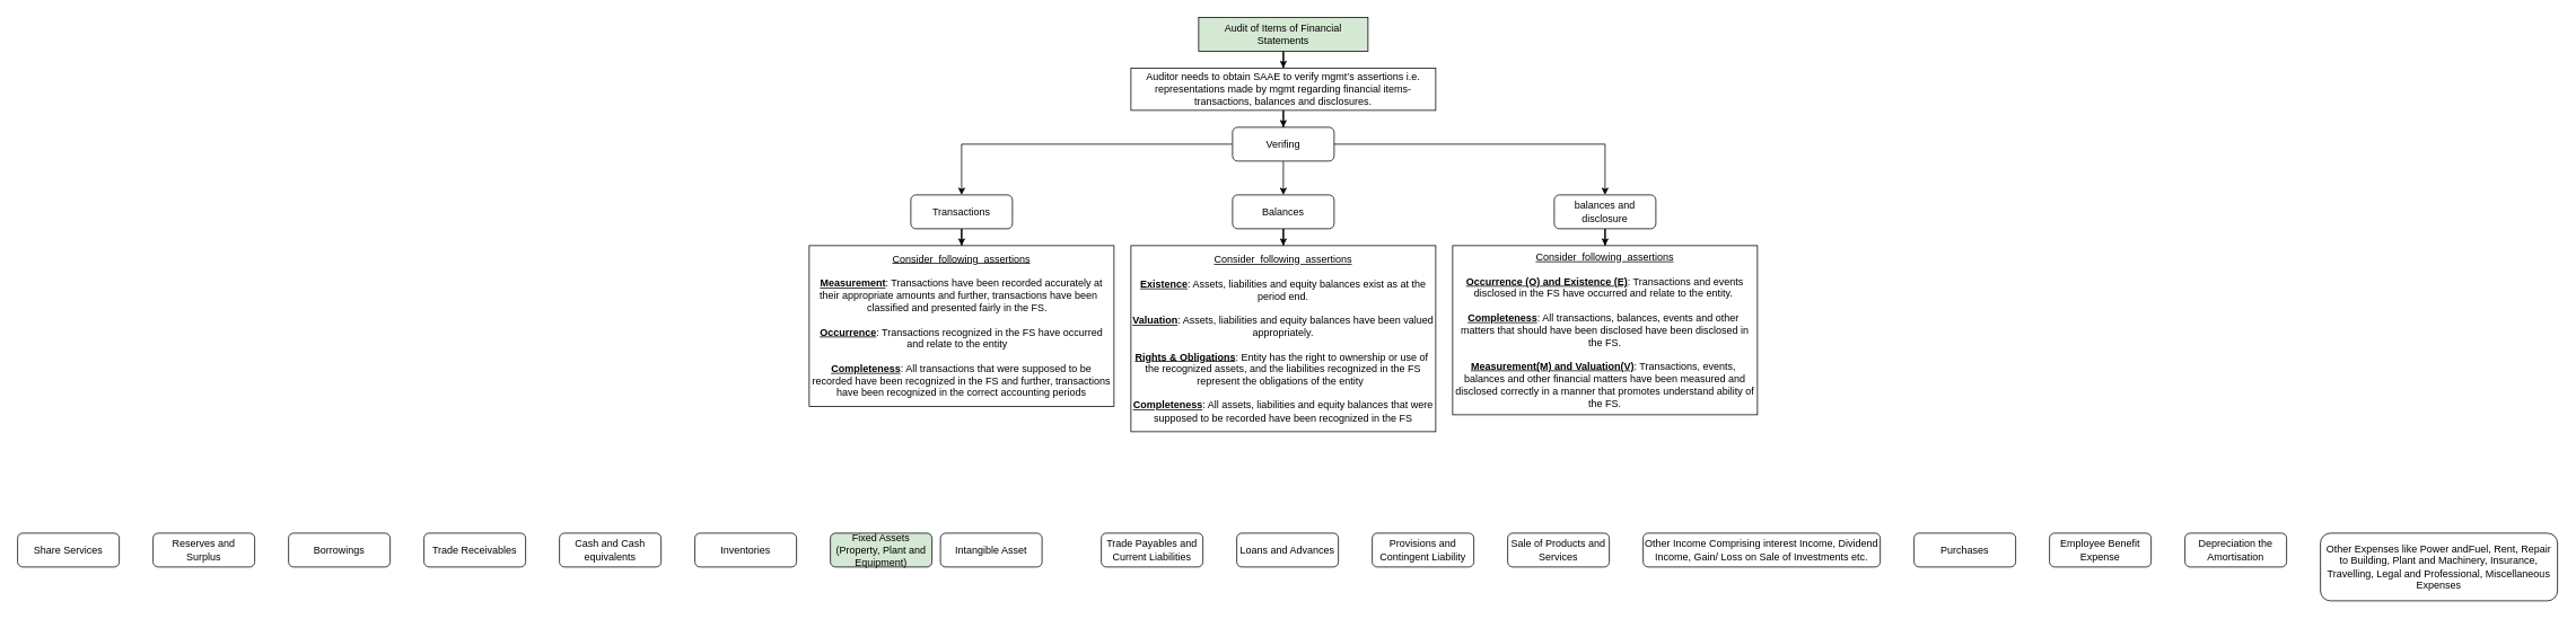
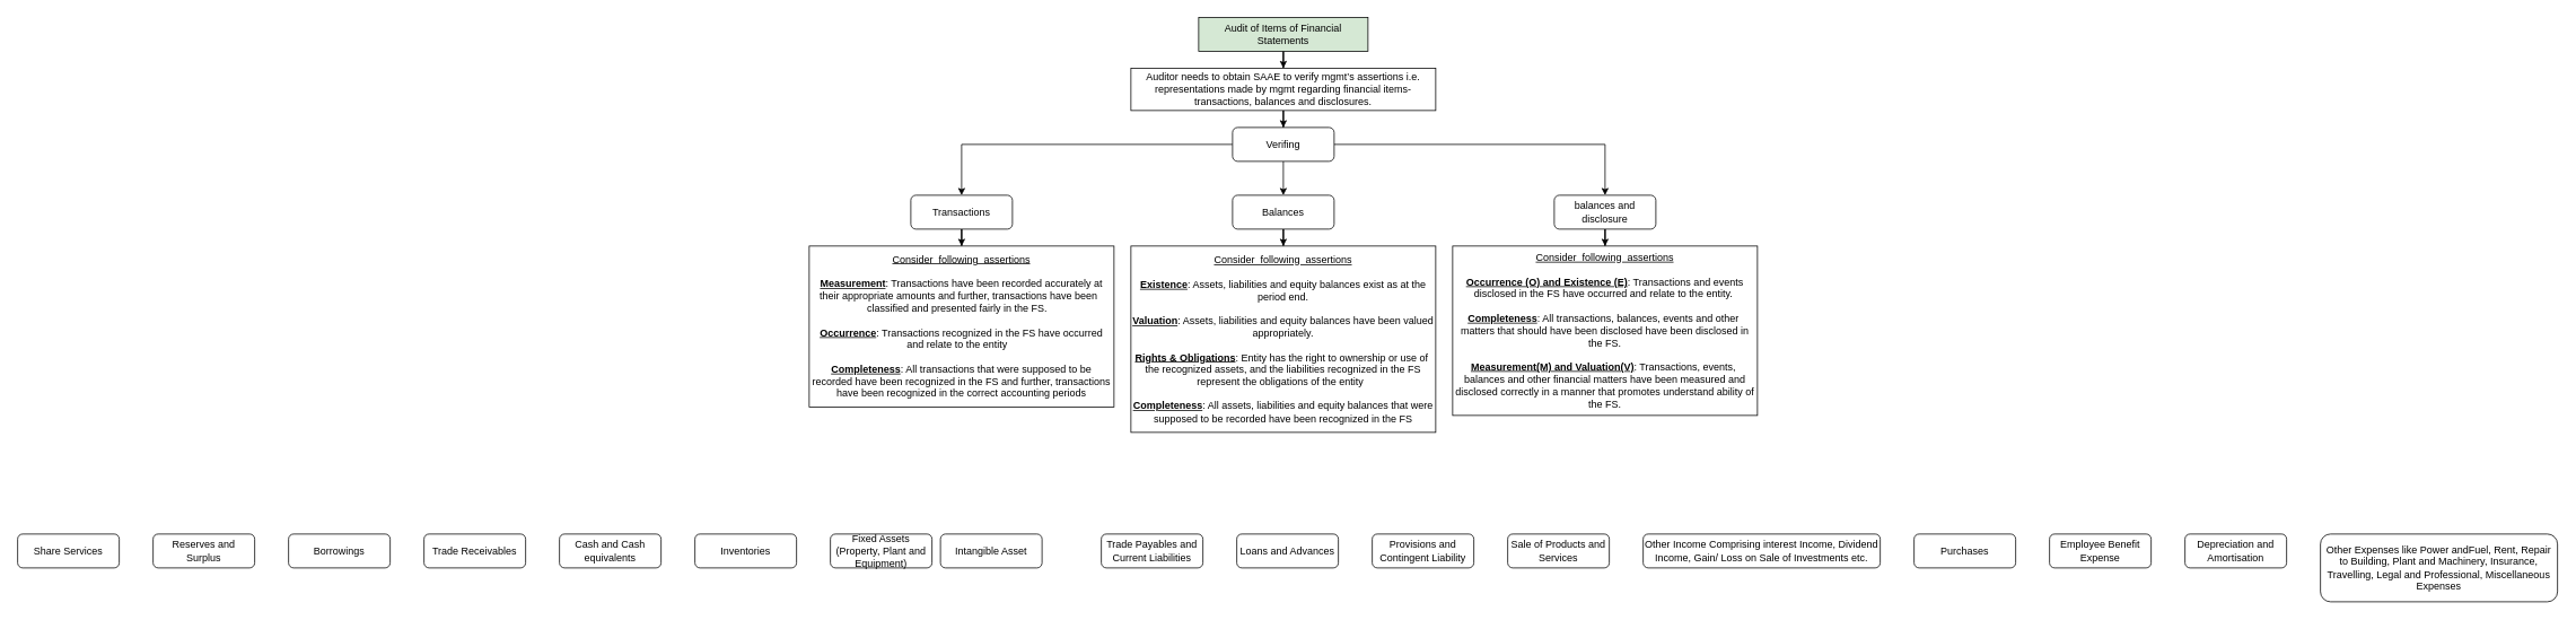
- <mxCell id="25" value="Fixed Assets (Property, Plant and Equipment) " style="rounded=1;whiteSpace=wrap;html=1;fillColor=#d5e8d4;" vertex="1" parent="1"><mxGeometry x="980" y="630" width="120" height="40" as="geometry" /></mxCell>
+ <mxCell id="25" value="Fixed Assets (Property, Plant and Equipment) " style="rounded=1;whiteSpace=wrap;html=1;" vertex="1" parent="1"><mxGeometry x="980" y="630" width="120" height="40" as="geometry" /></mxCell>
- <mxCell id="34" value="Depreciation the Amortisation" style="rounded=1;whiteSpace=wrap;html=1;" vertex="1" parent="1"><mxGeometry x="2580" y="630" width="120" height="40" as="geometry" /></mxCell>
+ <mxCell id="34" value="Depreciation and Amortisation" style="rounded=1;whiteSpace=wrap;html=1;" vertex="1" parent="1"><mxGeometry x="2580" y="630" width="120" height="40" as="geometry" /></mxCell>
